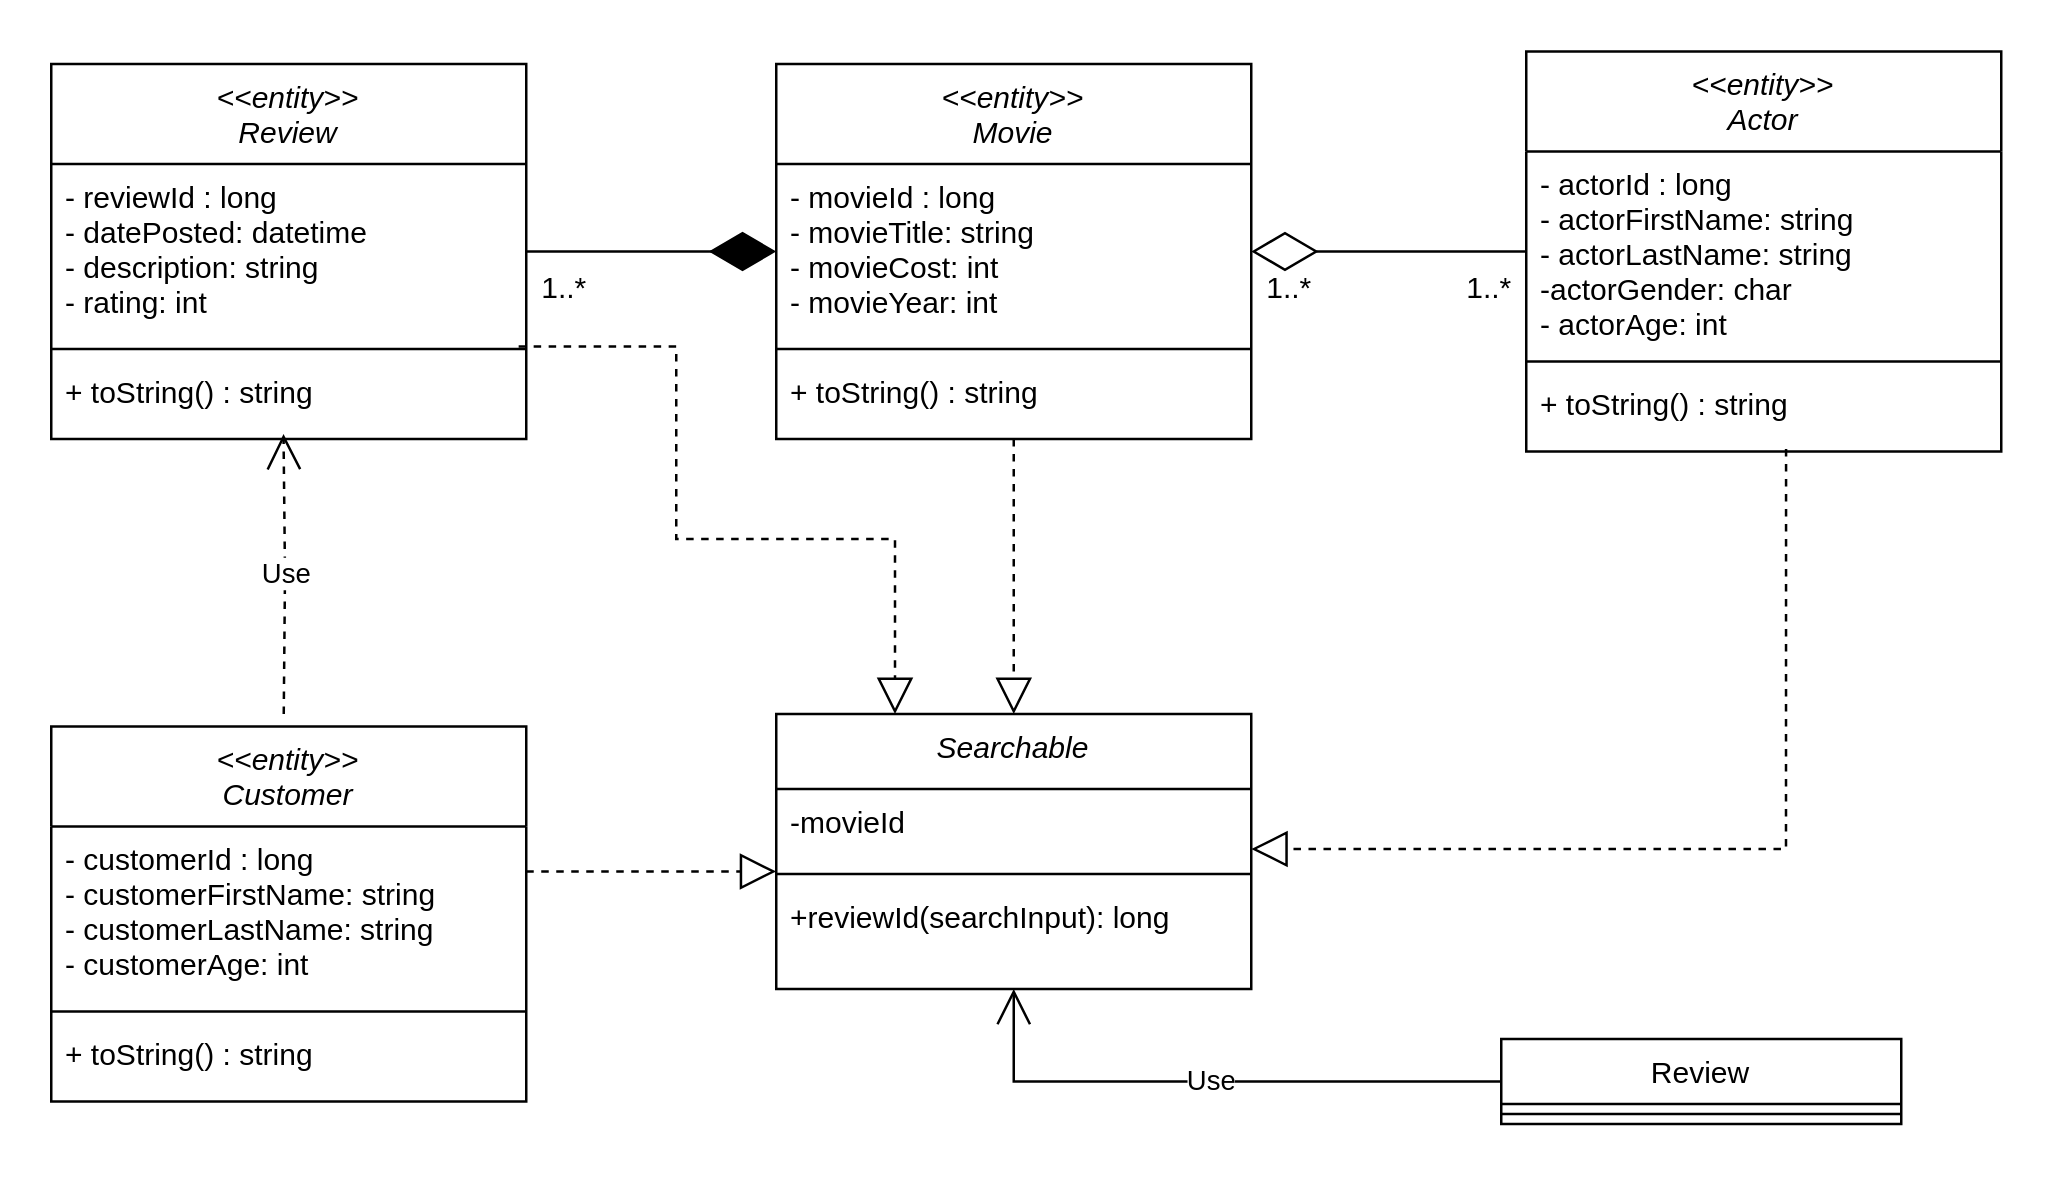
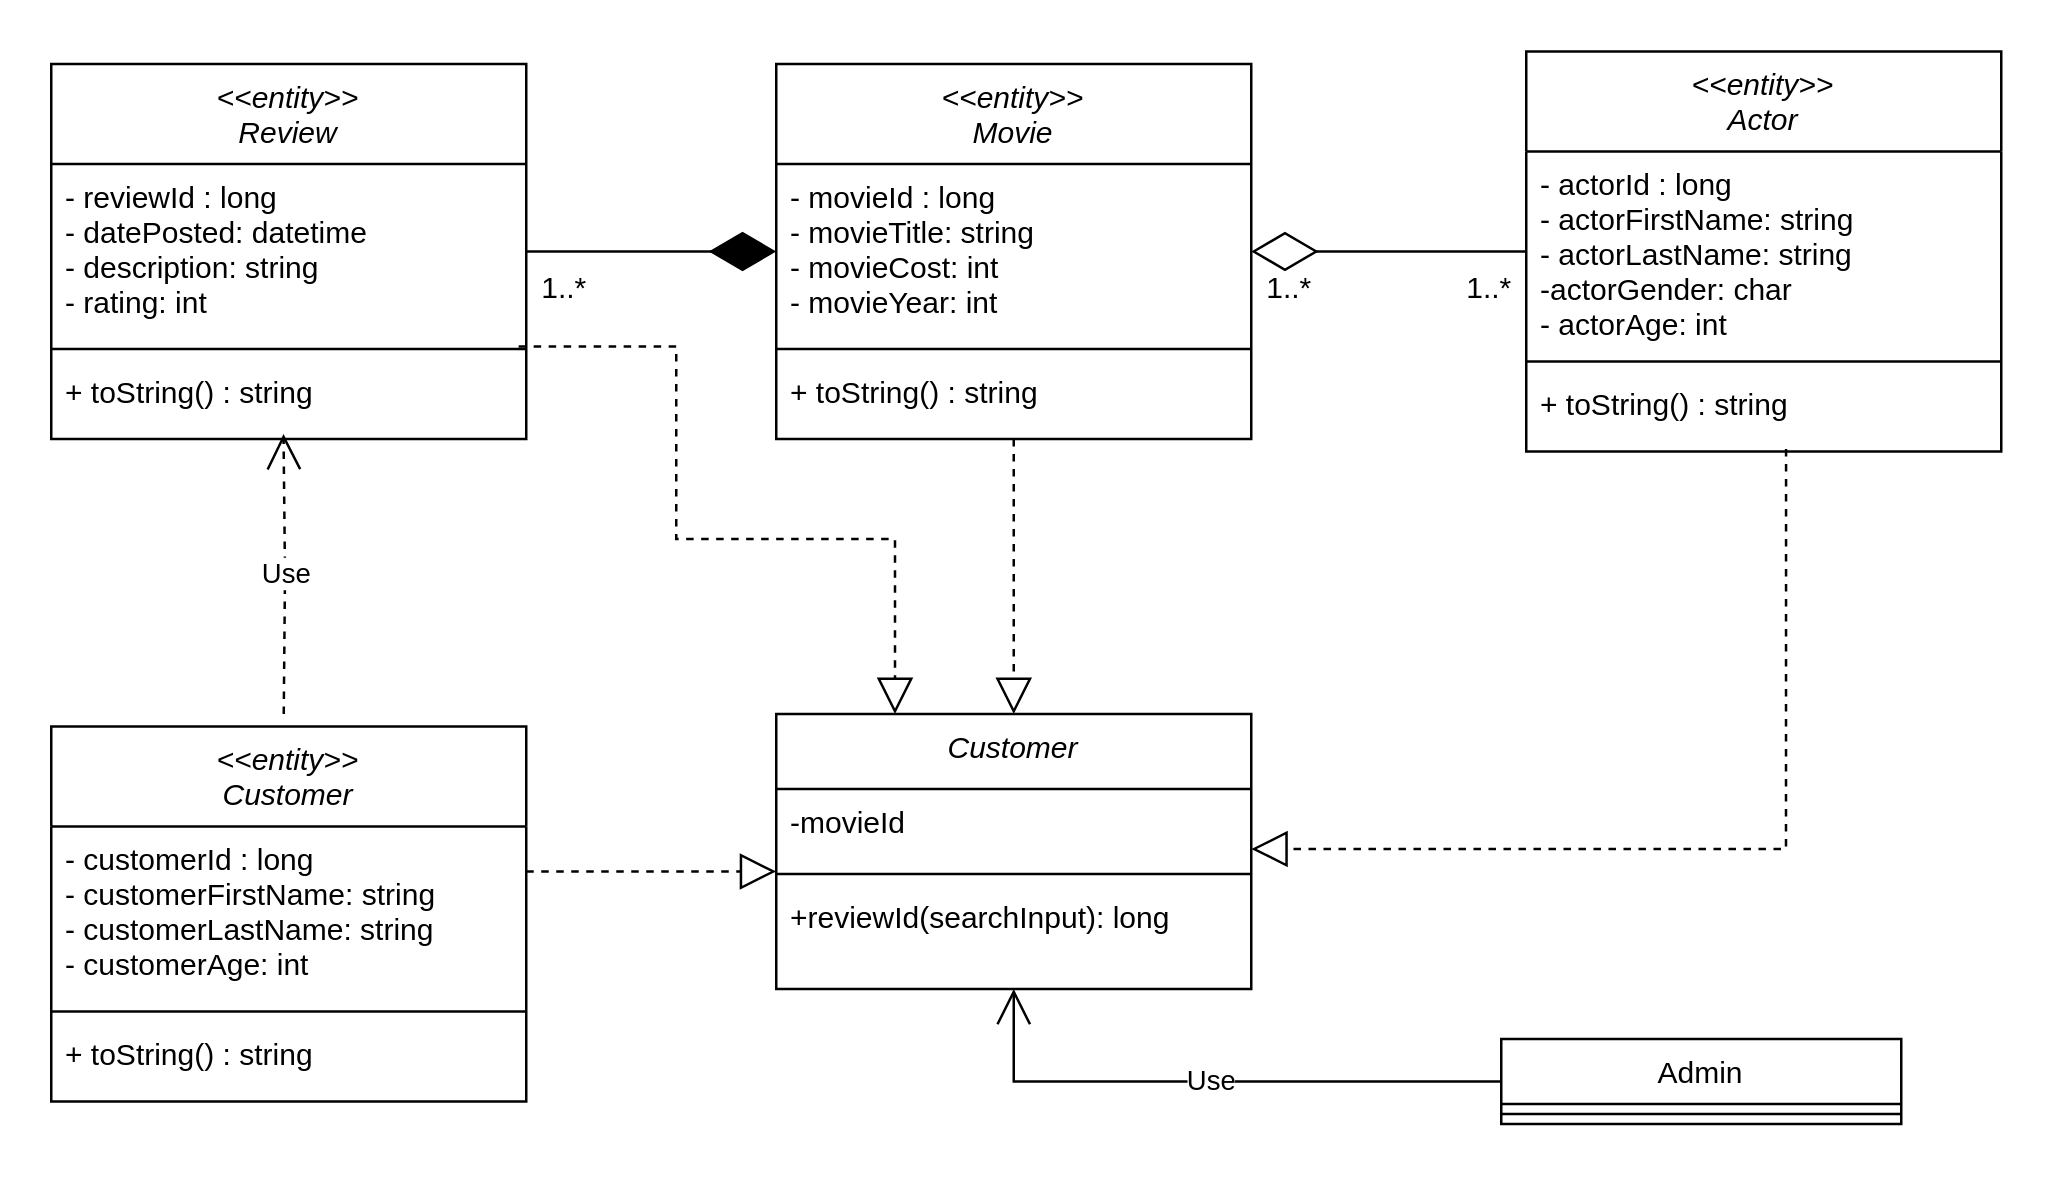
- <mxCell id="18" value="Searchable" style="swimlane;fontStyle=2;align=center;verticalAlign=top;childLayout=stackLayout;horizontal=1;startSize=30;horizontalStack=0;resizeParent=1;resizeLast=0;collapsible=1;marginBottom=0;rounded=0;shadow=0;strokeWidth=1;" vertex="1" parent="1"><mxGeometry x="310" y="285" width="190" height="110" as="geometry"><mxRectangle x="230" y="140" width="160" height="26" as="alternateBounds" /></mxGeometry></mxCell>
+ <mxCell id="18" value="Customer" style="swimlane;fontStyle=2;align=center;verticalAlign=top;childLayout=stackLayout;horizontal=1;startSize=30;horizontalStack=0;resizeParent=1;resizeLast=0;collapsible=1;marginBottom=0;rounded=0;shadow=0;strokeWidth=1;" vertex="1" parent="1"><mxGeometry x="310" y="285" width="190" height="110" as="geometry"><mxRectangle x="230" y="140" width="160" height="26" as="alternateBounds" /></mxGeometry></mxCell>
- <mxCell id="32" value="Review" style="swimlane;fontStyle=0;align=center;verticalAlign=top;childLayout=stackLayout;horizontal=1;startSize=26;horizontalStack=0;resizeParent=1;resizeParentMax=0;resizeLast=0;collapsible=1;marginBottom=0;" vertex="1" parent="1"><mxGeometry x="600" y="415" width="160" height="34" as="geometry" /></mxCell>
+ <mxCell id="32" value="Admin" style="swimlane;fontStyle=0;align=center;verticalAlign=top;childLayout=stackLayout;horizontal=1;startSize=26;horizontalStack=0;resizeParent=1;resizeParentMax=0;resizeLast=0;collapsible=1;marginBottom=0;" vertex="1" parent="1"><mxGeometry x="600" y="415" width="160" height="34" as="geometry" /></mxCell>
